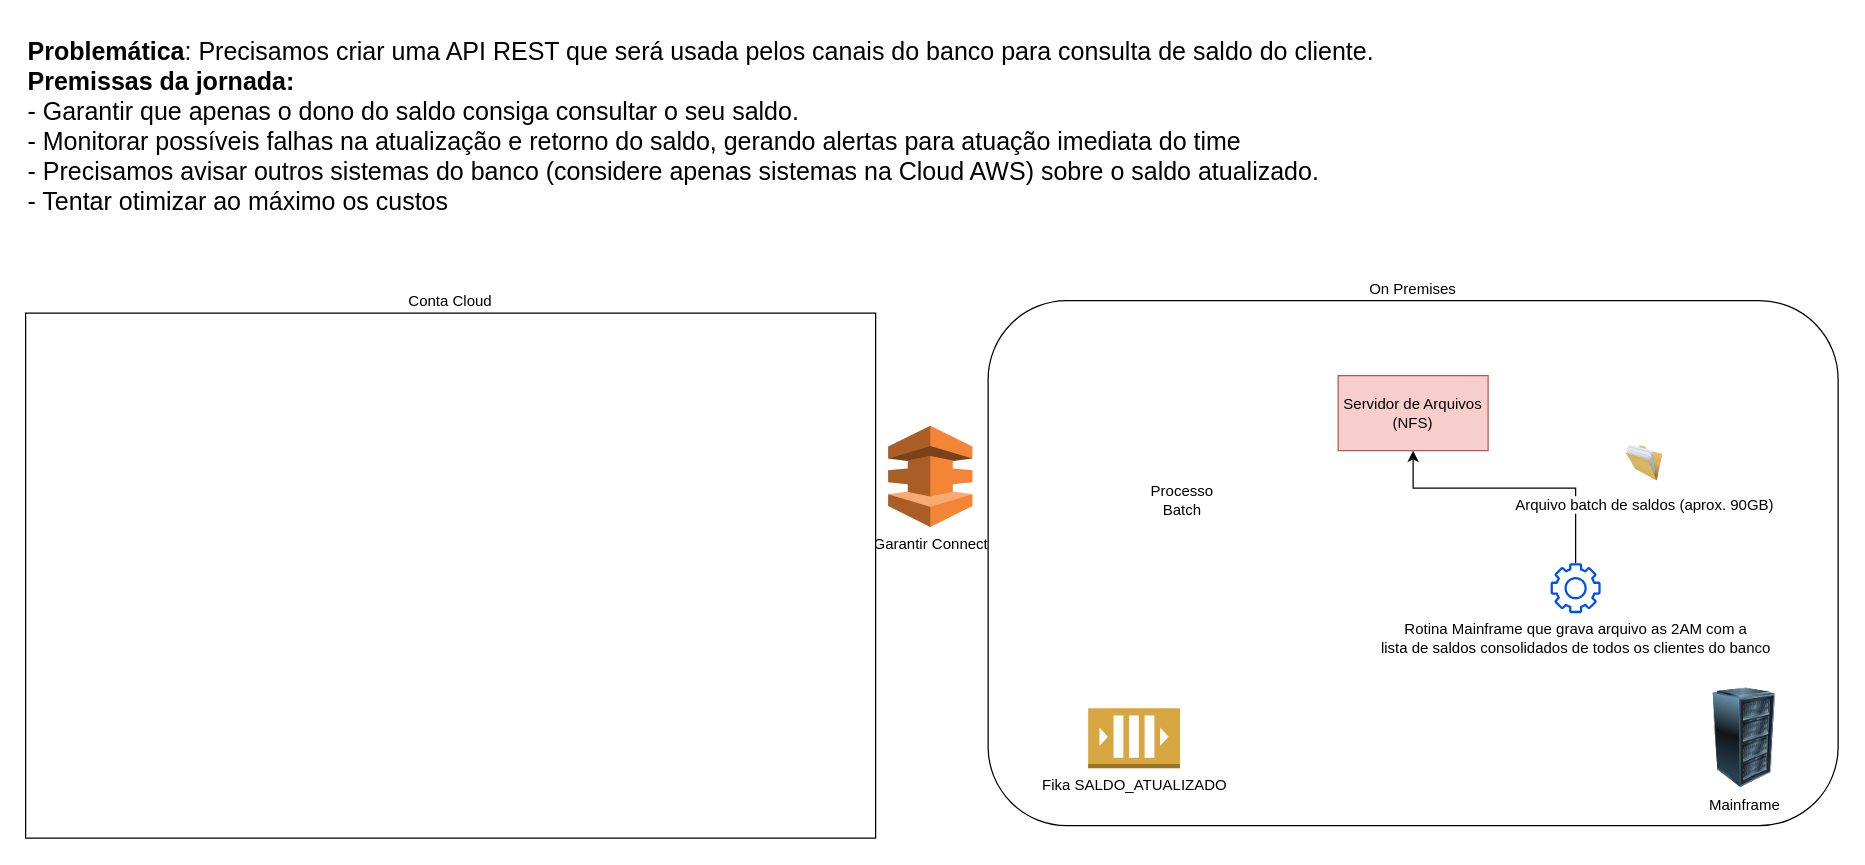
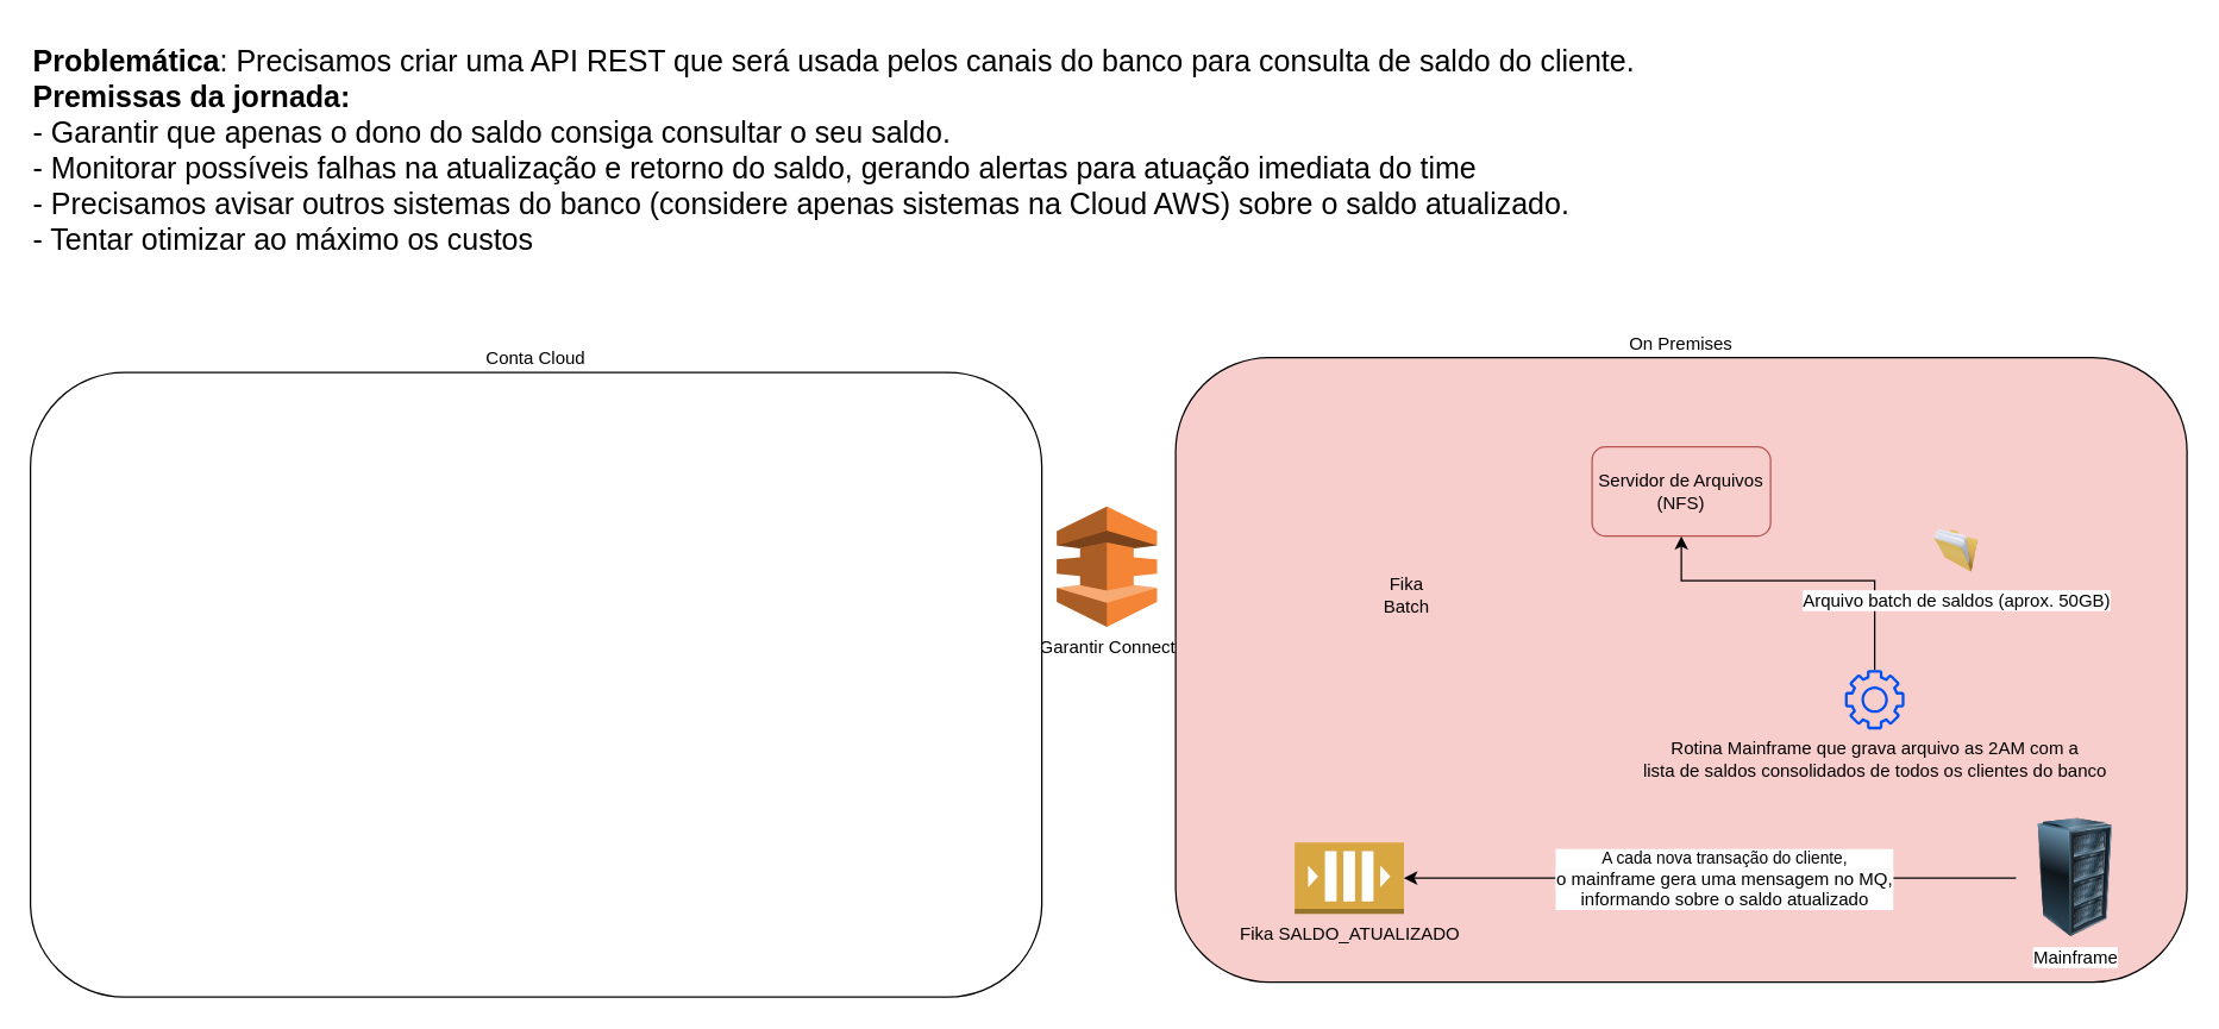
- <mxCell id="11" value="Servidor de Arquivos&lt;br&gt;(NFS)" style="rounded=0;whiteSpace=wrap;html=1;fillColor=#f8cecc;strokeColor=#b85450;" vertex="1" parent="1"><mxGeometry x="1070" y="300" width="120" height="60" as="geometry" /></mxCell>
+ <mxCell id="11" value="Servidor de Arquivos&lt;br&gt;(NFS)" style="whiteSpace=wrap;html=1;fillColor=#f8cecc;strokeColor=#b85450;rounded=1;" vertex="1" parent="1"><mxGeometry x="1070" y="300" width="120" height="60" as="geometry" /></mxCell>
- <mxCell id="12" value="Processo&lt;br&gt;Batch" style="text;html=1;align=center;verticalAlign=middle;resizable=0;points=[];autosize=1;strokeColor=none;fillColor=none;" vertex="1" parent="1"><mxGeometry x="910" y="380" width="70" height="40" as="geometry" /></mxCell>
+ <mxCell id="12" value="Fika&lt;br&gt;Batch" style="text;html=1;align=center;verticalAlign=middle;resizable=0;points=[];autosize=1;strokeColor=none;fillColor=none;" vertex="1" parent="1"><mxGeometry x="910" y="380" width="70" height="40" as="geometry" /></mxCell>
- <mxCell id="10" value="Arquivo batch de saldos (aprox. 90GB)" style="image;html=1;image=img/lib/clip_art/general/Full_Folder_128x128.png" vertex="1" parent="1"><mxGeometry x="1300" y="350" width="30" height="40" as="geometry" /></mxCell>
+ <mxCell id="10" value="Arquivo batch de saldos (aprox. 50GB)" style="image;html=1;image=img/lib/clip_art/general/Full_Folder_128x128.png" vertex="1" parent="1"><mxGeometry x="1300" y="350" width="30" height="40" as="geometry" /></mxCell>
- <mxCell id="2" value="On Premises" style="rounded=1;whiteSpace=wrap;html=1;labelPosition=center;verticalLabelPosition=top;align=center;verticalAlign=bottom;" vertex="1" parent="1"><mxGeometry x="790" y="240" width="680" height="420" as="geometry" /></mxCell>
+ <mxCell id="2" value="On Premises" style="rounded=1;whiteSpace=wrap;html=1;labelPosition=center;verticalLabelPosition=top;align=center;verticalAlign=bottom;fillColor=#f8cecc;" vertex="1" parent="1"><mxGeometry x="790" y="240" width="680" height="420" as="geometry" /></mxCell>
- <mxCell id="14" value="Conta Cloud" style="whiteSpace=wrap;html=1;labelPosition=center;verticalLabelPosition=top;align=center;verticalAlign=bottom;rounded=0;" vertex="1" parent="1"><mxGeometry x="20" y="250" width="680" height="420" as="geometry" /></mxCell>
+ <mxCell id="14" value="Conta Cloud" style="rounded=1;whiteSpace=wrap;html=1;labelPosition=center;verticalLabelPosition=top;align=center;verticalAlign=bottom;" vertex="1" parent="1"><mxGeometry x="20" y="250" width="680" height="420" as="geometry" /></mxCell>
+ <mxCell id="3" style="edgeStyle=orthogonalEdgeStyle;rounded=0;orthogonalLoop=1;jettySize=auto;html=1;" edge="1" parent="1" source="5" target="8"><mxGeometry relative="1" as="geometry" /></mxCell>
+ <mxCell id="4" value="A cada nova transação do cliente,&lt;br style=&quot;border-color: var(--border-color); font-size: 12px; background-color: rgb(251, 251, 251);&quot;&gt;&lt;span style=&quot;font-size: 12px; background-color: rgb(251, 251, 251);&quot;&gt;o mainframe gera uma mensagem no MQ,&lt;/span&gt;&lt;br style=&quot;border-color: var(--border-color); font-size: 12px; background-color: rgb(251, 251, 251);&quot;&gt;&lt;span style=&quot;font-size: 12px; background-color: rgb(251, 251, 251);&quot;&gt;informando sobre o saldo atualizado&lt;/span&gt;" style="edgeLabel;html=1;align=center;verticalAlign=middle;resizable=0;points=[];" vertex="1" connectable="0" parent="3"><mxGeometry x="-0.044" relative="1" as="geometry"><mxPoint as="offset" /></mxGeometry></mxCell>
